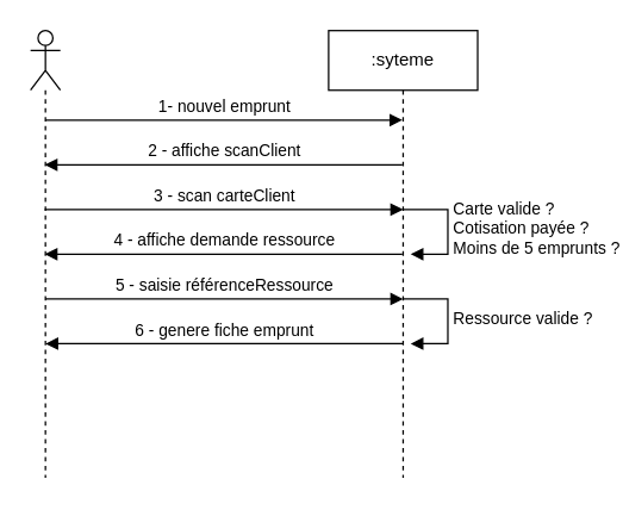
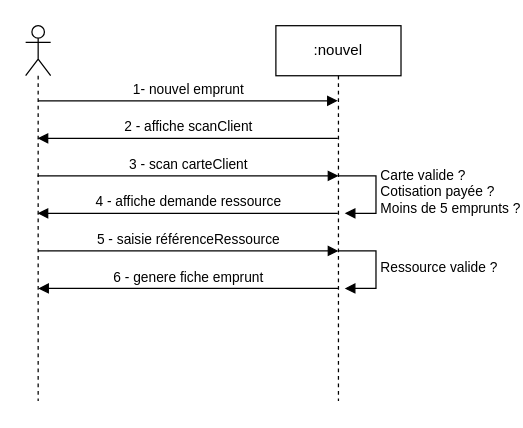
- <mxCell id="2" value=":syteme" style="shape=umlLifeline;perimeter=lifelinePerimeter;whiteSpace=wrap;html=1;container=1;dropTarget=0;collapsible=0;recursiveResize=0;outlineConnect=0;portConstraint=eastwest;newEdgeStyle={&quot;edgeStyle&quot;:&quot;elbowEdgeStyle&quot;,&quot;elbow&quot;:&quot;vertical&quot;,&quot;curved&quot;:0,&quot;rounded&quot;:0};" vertex="1" parent="1"><mxGeometry x="220" y="20" width="100" height="300" as="geometry" /></mxCell>
+ <mxCell id="2" value=":nouvel" style="shape=umlLifeline;perimeter=lifelinePerimeter;whiteSpace=wrap;html=1;container=1;dropTarget=0;collapsible=0;recursiveResize=0;outlineConnect=0;portConstraint=eastwest;newEdgeStyle={&quot;edgeStyle&quot;:&quot;elbowEdgeStyle&quot;,&quot;elbow&quot;:&quot;vertical&quot;,&quot;curved&quot;:0,&quot;rounded&quot;:0};" vertex="1" parent="1"><mxGeometry x="220" y="20" width="100" height="300" as="geometry" /></mxCell>
